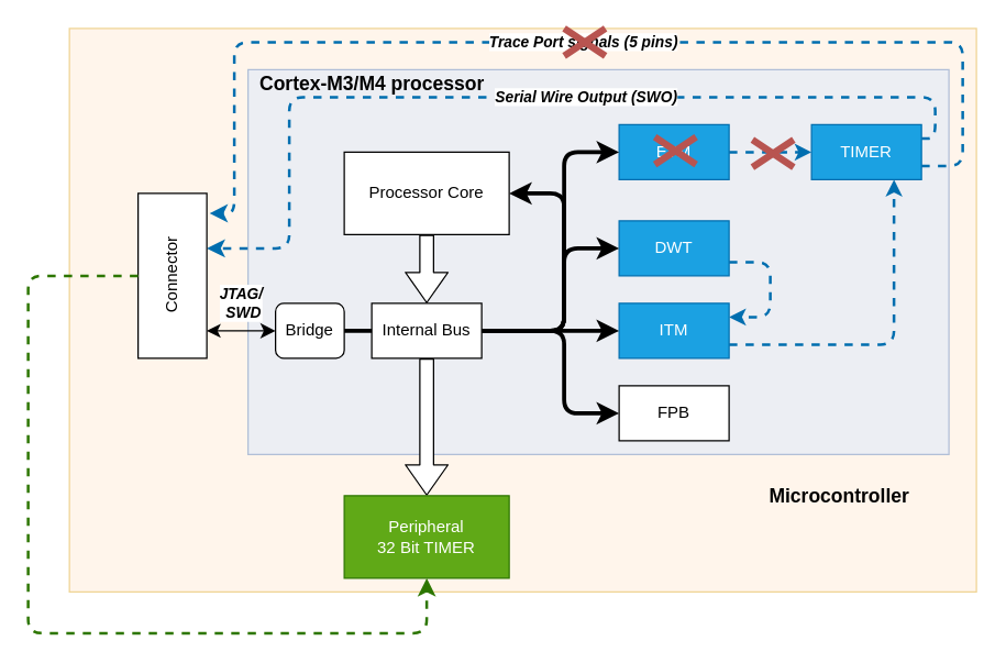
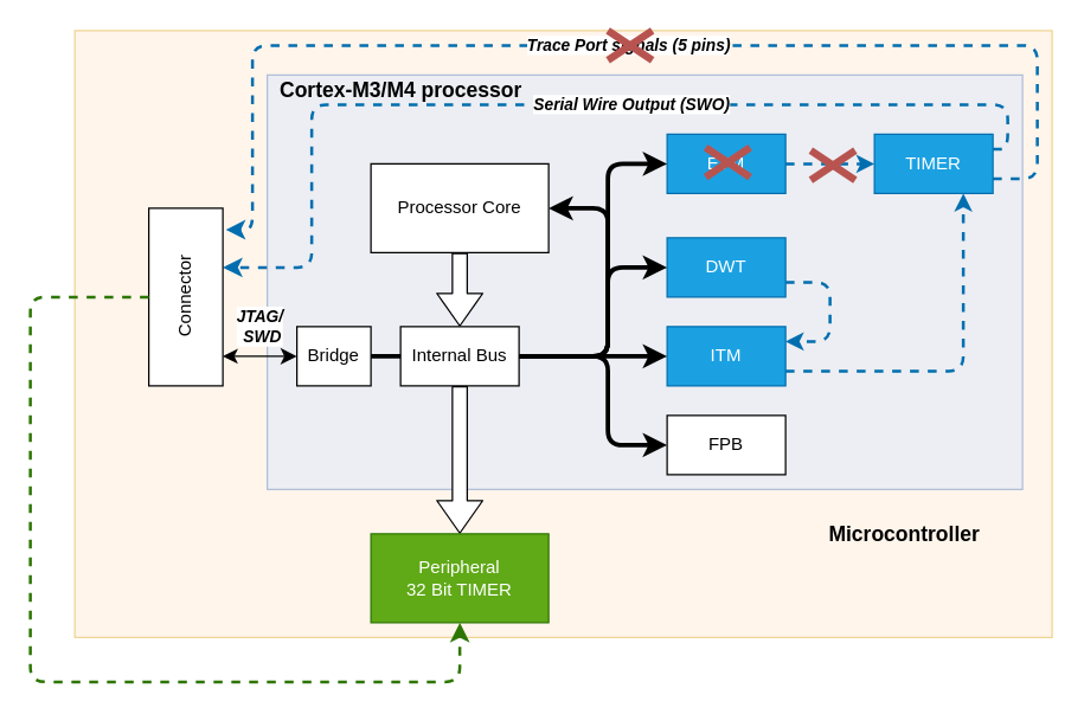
- <mxCell id="24" value="Bridge" style="whiteSpace=wrap;html=1;rounded=1;" vertex="1" parent="1"><mxGeometry x="200" y="220" width="50" height="40" as="geometry" /></mxCell>
+ <mxCell id="24" value="Bridge" style="rounded=0;whiteSpace=wrap;html=1;" vertex="1" parent="1"><mxGeometry x="200" y="220" width="50" height="40" as="geometry" /></mxCell>
